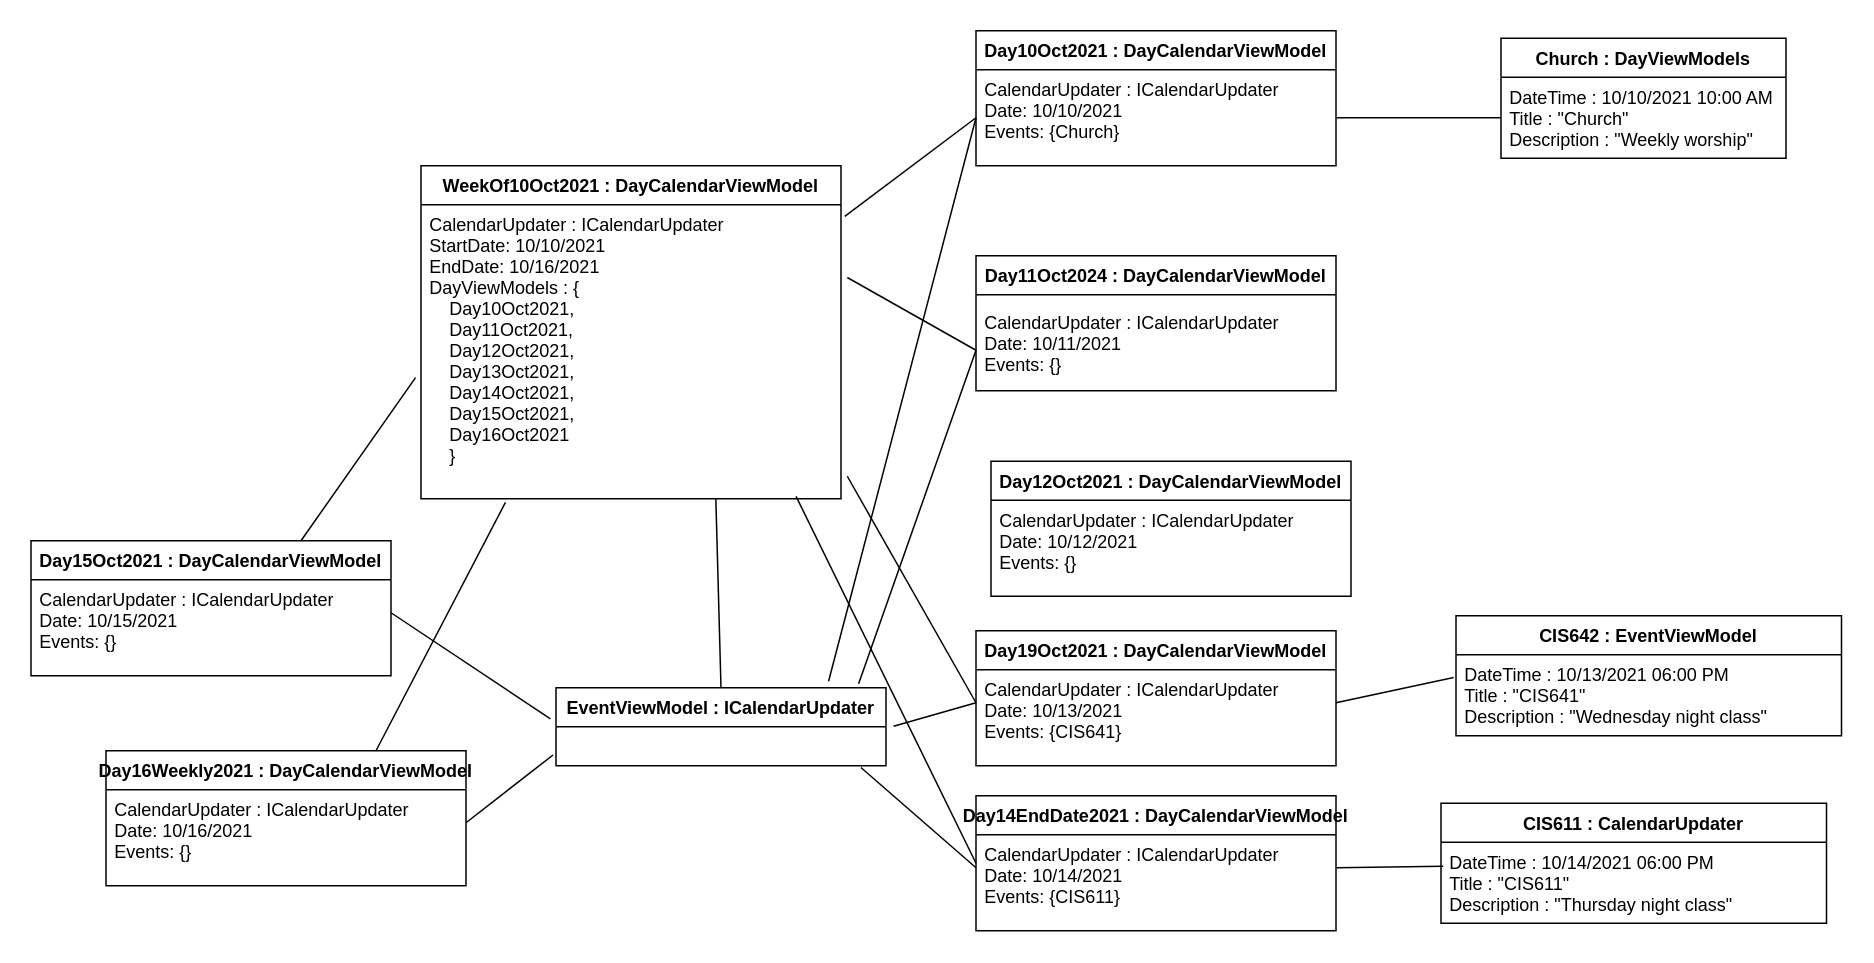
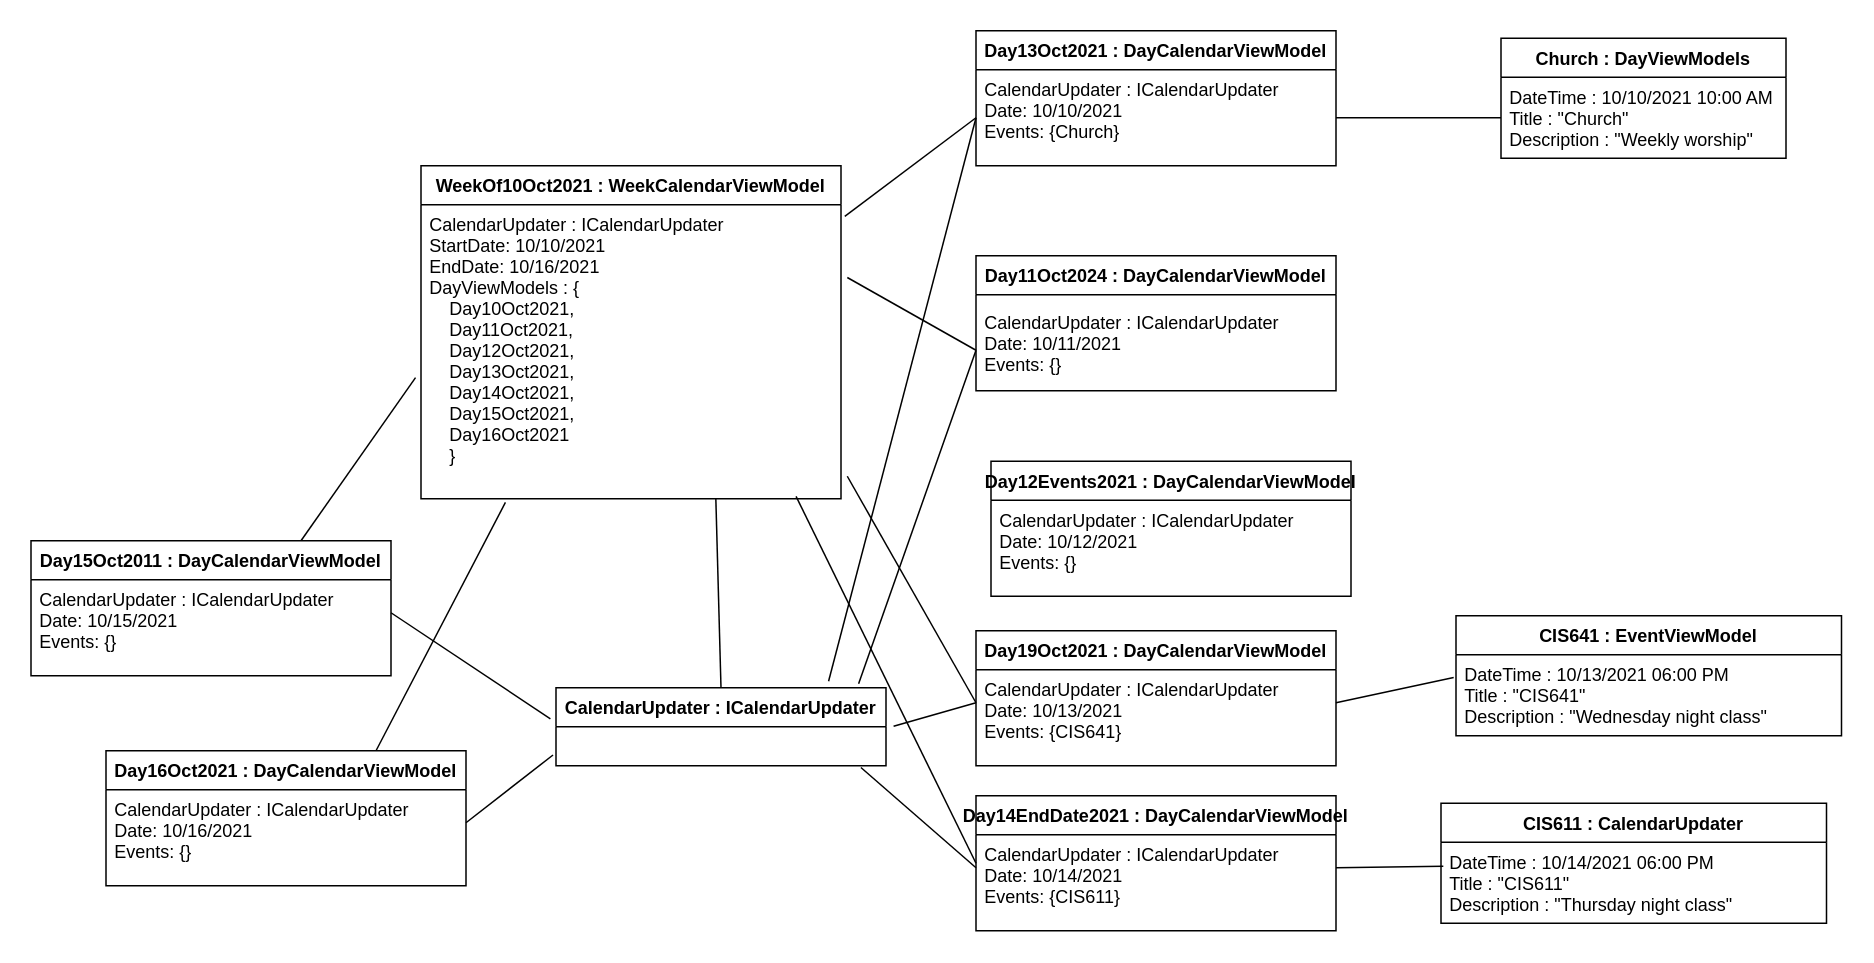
- <mxCell id="4" value="Day10Oct2021 : DayCalendarViewModel" style="swimlane;fontStyle=1;align=center;verticalAlign=top;childLayout=stackLayout;horizontal=1;startSize=26;horizontalStack=0;resizeParent=1;resizeLast=0;collapsible=1;marginBottom=0;rounded=0;shadow=0;strokeWidth=1;" vertex="1" parent="1"><mxGeometry x="650" y="20" width="240" height="90" as="geometry"><mxRectangle x="340" y="380" width="170" height="26" as="alternateBounds" /></mxGeometry></mxCell>
+ <mxCell id="4" value="Day13Oct2021 : DayCalendarViewModel" style="swimlane;fontStyle=1;align=center;verticalAlign=top;childLayout=stackLayout;horizontal=1;startSize=26;horizontalStack=0;resizeParent=1;resizeLast=0;collapsible=1;marginBottom=0;rounded=0;shadow=0;strokeWidth=1;" vertex="1" parent="1"><mxGeometry x="650" y="20" width="240" height="90" as="geometry"><mxRectangle x="340" y="380" width="170" height="26" as="alternateBounds" /></mxGeometry></mxCell>
- <mxCell id="2" value="WeekOf10Oct2021 : DayCalendarViewModel" style="swimlane;fontStyle=1;align=center;verticalAlign=top;childLayout=stackLayout;horizontal=1;startSize=26;horizontalStack=0;resizeParent=1;resizeLast=0;collapsible=1;marginBottom=0;rounded=0;shadow=0;strokeWidth=1;" vertex="1" parent="1"><mxGeometry x="280" y="110" width="280" height="222" as="geometry"><mxRectangle x="130" y="380" width="160" height="26" as="alternateBounds" /></mxGeometry></mxCell>
+ <mxCell id="2" value="WeekOf10Oct2021 : WeekCalendarViewModel" style="swimlane;fontStyle=1;align=center;verticalAlign=top;childLayout=stackLayout;horizontal=1;startSize=26;horizontalStack=0;resizeParent=1;resizeLast=0;collapsible=1;marginBottom=0;rounded=0;shadow=0;strokeWidth=1;" vertex="1" parent="1"><mxGeometry x="280" y="110" width="280" height="222" as="geometry"><mxRectangle x="130" y="380" width="160" height="26" as="alternateBounds" /></mxGeometry></mxCell>
- <mxCell id="35" value="Day12Oct2021 : DayCalendarViewModel" style="swimlane;fontStyle=1;align=center;verticalAlign=top;childLayout=stackLayout;horizontal=1;startSize=26;horizontalStack=0;resizeParent=1;resizeLast=0;collapsible=1;marginBottom=0;rounded=0;shadow=0;strokeWidth=1;" vertex="1" parent="1"><mxGeometry x="660" y="307" width="240" height="90" as="geometry"><mxRectangle x="340" y="380" width="170" height="26" as="alternateBounds" /></mxGeometry></mxCell>
+ <mxCell id="35" value="Day12Events2021 : DayCalendarViewModel" style="swimlane;fontStyle=1;align=center;verticalAlign=top;childLayout=stackLayout;horizontal=1;startSize=26;horizontalStack=0;resizeParent=1;resizeLast=0;collapsible=1;marginBottom=0;rounded=0;shadow=0;strokeWidth=1;" vertex="1" parent="1"><mxGeometry x="660" y="307" width="240" height="90" as="geometry"><mxRectangle x="340" y="380" width="170" height="26" as="alternateBounds" /></mxGeometry></mxCell>
- <mxCell id="13" value="Day15Oct2021 : DayCalendarViewModel" style="swimlane;fontStyle=1;align=center;verticalAlign=top;childLayout=stackLayout;horizontal=1;startSize=26;horizontalStack=0;resizeParent=1;resizeLast=0;collapsible=1;marginBottom=0;rounded=0;shadow=0;strokeWidth=1;" vertex="1" parent="1"><mxGeometry x="20" y="360" width="240" height="90" as="geometry"><mxRectangle x="340" y="380" width="170" height="26" as="alternateBounds" /></mxGeometry></mxCell>
+ <mxCell id="13" value="Day15Oct2011 : DayCalendarViewModel" style="swimlane;fontStyle=1;align=center;verticalAlign=top;childLayout=stackLayout;horizontal=1;startSize=26;horizontalStack=0;resizeParent=1;resizeLast=0;collapsible=1;marginBottom=0;rounded=0;shadow=0;strokeWidth=1;" vertex="1" parent="1"><mxGeometry x="20" y="360" width="240" height="90" as="geometry"><mxRectangle x="340" y="380" width="170" height="26" as="alternateBounds" /></mxGeometry></mxCell>
- <mxCell id="17" value="CIS642 : EventViewModel" style="swimlane;fontStyle=1;align=center;verticalAlign=top;childLayout=stackLayout;horizontal=1;startSize=26;horizontalStack=0;resizeParent=1;resizeLast=0;collapsible=1;marginBottom=0;rounded=0;shadow=0;strokeWidth=1;" vertex="1" parent="1"><mxGeometry x="970" y="410" width="257" height="80" as="geometry"><mxRectangle x="340" y="380" width="170" height="26" as="alternateBounds" /></mxGeometry></mxCell>
+ <mxCell id="17" value="CIS641 : EventViewModel" style="swimlane;fontStyle=1;align=center;verticalAlign=top;childLayout=stackLayout;horizontal=1;startSize=26;horizontalStack=0;resizeParent=1;resizeLast=0;collapsible=1;marginBottom=0;rounded=0;shadow=0;strokeWidth=1;" vertex="1" parent="1"><mxGeometry x="970" y="410" width="257" height="80" as="geometry"><mxRectangle x="340" y="380" width="170" height="26" as="alternateBounds" /></mxGeometry></mxCell>
- <mxCell id="7" value="EventViewModel : ICalendarUpdater" style="swimlane;fontStyle=1;align=center;verticalAlign=top;childLayout=stackLayout;horizontal=1;startSize=26;horizontalStack=0;resizeParent=1;resizeParentMax=0;resizeLast=0;collapsible=1;marginBottom=0;" vertex="1" parent="1"><mxGeometry x="370" y="458" width="220" height="52" as="geometry" /></mxCell>
+ <mxCell id="7" value="CalendarUpdater : ICalendarUpdater" style="swimlane;fontStyle=1;align=center;verticalAlign=top;childLayout=stackLayout;horizontal=1;startSize=26;horizontalStack=0;resizeParent=1;resizeParentMax=0;resizeLast=0;collapsible=1;marginBottom=0;" vertex="1" parent="1"><mxGeometry x="370" y="458" width="220" height="52" as="geometry" /></mxCell>
- <mxCell id="38" value="Day16Weekly2021 : DayCalendarViewModel" style="swimlane;fontStyle=1;align=center;verticalAlign=top;childLayout=stackLayout;horizontal=1;startSize=26;horizontalStack=0;resizeParent=1;resizeLast=0;collapsible=1;marginBottom=0;rounded=0;shadow=0;strokeWidth=1;" vertex="1" parent="1"><mxGeometry x="70" y="500" width="240" height="90" as="geometry"><mxRectangle x="340" y="380" width="170" height="26" as="alternateBounds" /></mxGeometry></mxCell>
+ <mxCell id="38" value="Day16Oct2021 : DayCalendarViewModel" style="swimlane;fontStyle=1;align=center;verticalAlign=top;childLayout=stackLayout;horizontal=1;startSize=26;horizontalStack=0;resizeParent=1;resizeLast=0;collapsible=1;marginBottom=0;rounded=0;shadow=0;strokeWidth=1;" vertex="1" parent="1"><mxGeometry x="70" y="500" width="240" height="90" as="geometry"><mxRectangle x="340" y="380" width="170" height="26" as="alternateBounds" /></mxGeometry></mxCell>
